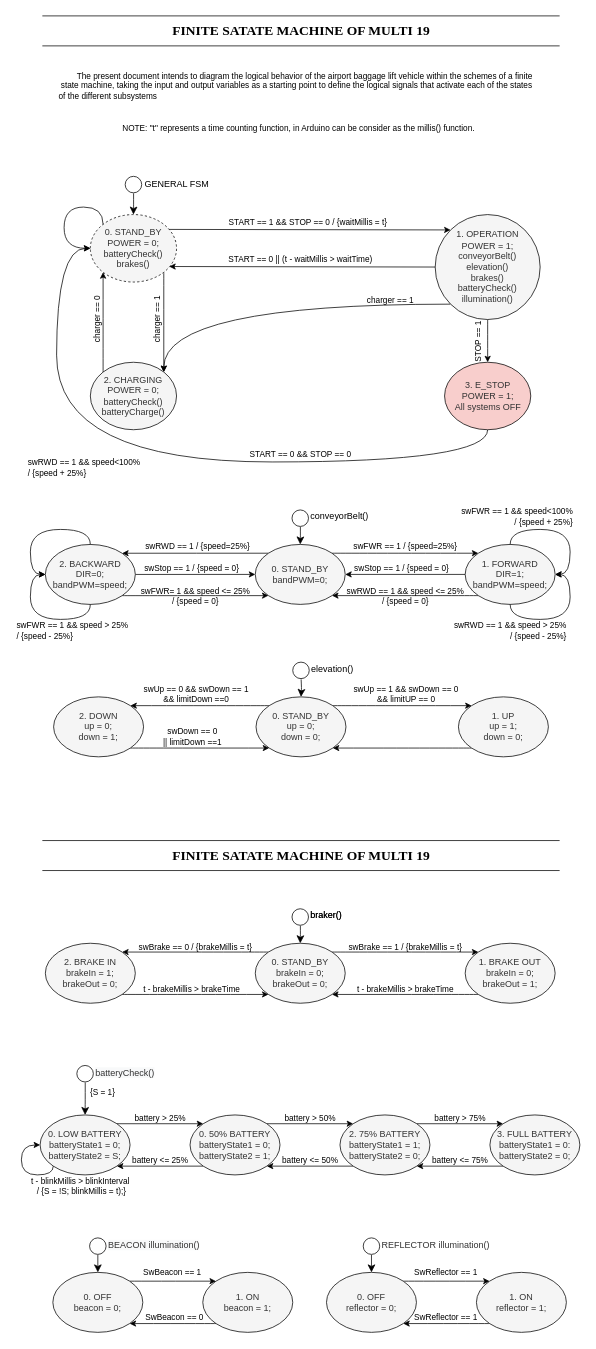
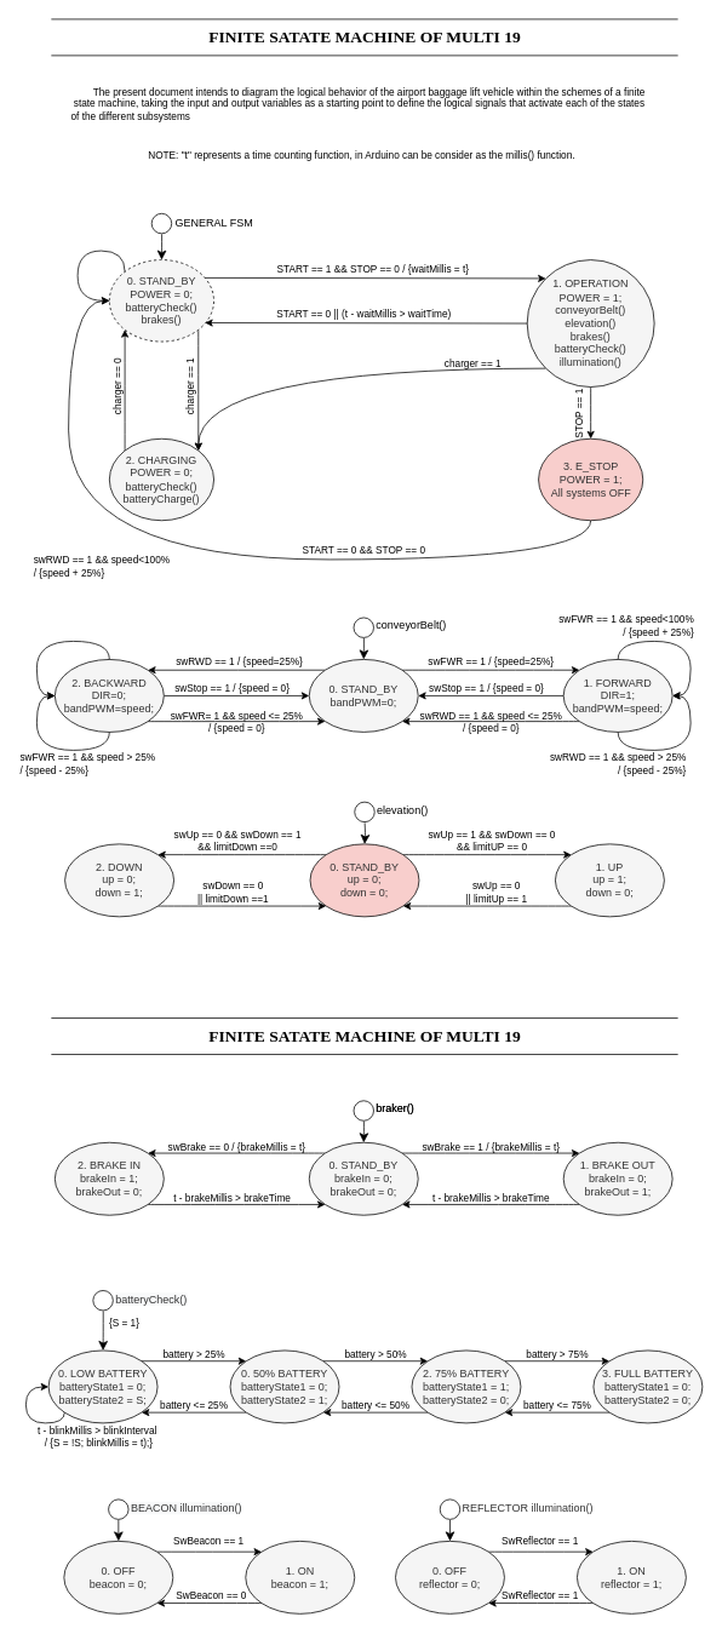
- <mxCell id="37" value="0. STAND_BY&lt;br&gt;up = 0;&lt;br&gt;down = 0;" style="ellipse;whiteSpace=wrap;html=1;rounded=1;fontColor=#333333;fillColor=#f5f5f5;arcSize=40;direction=west;" parent="1" vertex="1"><mxGeometry x="341" y="928.33" width="120" height="80" as="geometry" /></mxCell>
+ <mxCell id="37" value="0. STAND_BY&lt;br&gt;up = 0;&lt;br&gt;down = 0;" style="ellipse;whiteSpace=wrap;html=1;rounded=1;fontColor=#333333;fillColor=#f8cecc;arcSize=40;direction=west;" parent="1" vertex="1"><mxGeometry x="341" y="928.33" width="120" height="80" as="geometry" /></mxCell>
+ <mxCell id="72" value="swUp == 0 &lt;br&gt;|| limitUp == 1" style="text;html=1;align=center;verticalAlign=middle;resizable=0;points=[];autosize=1;fontSize=11;" parent="1" vertex="1"><mxGeometry x="506" y="967" width="80" height="30" as="geometry" /></mxCell>
